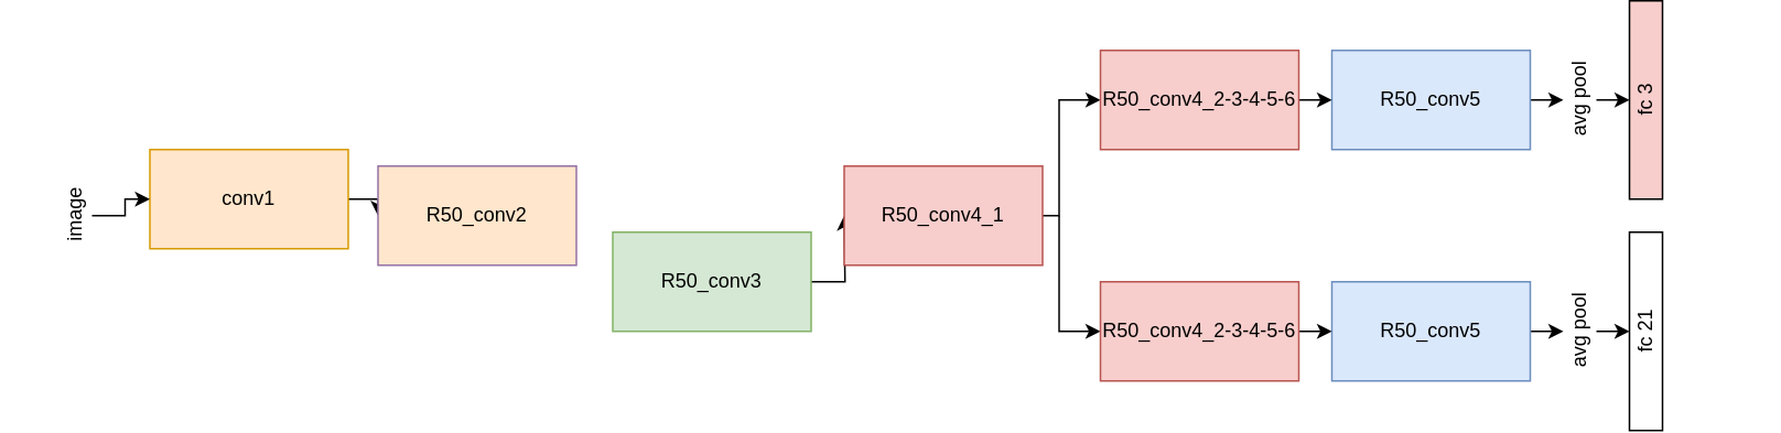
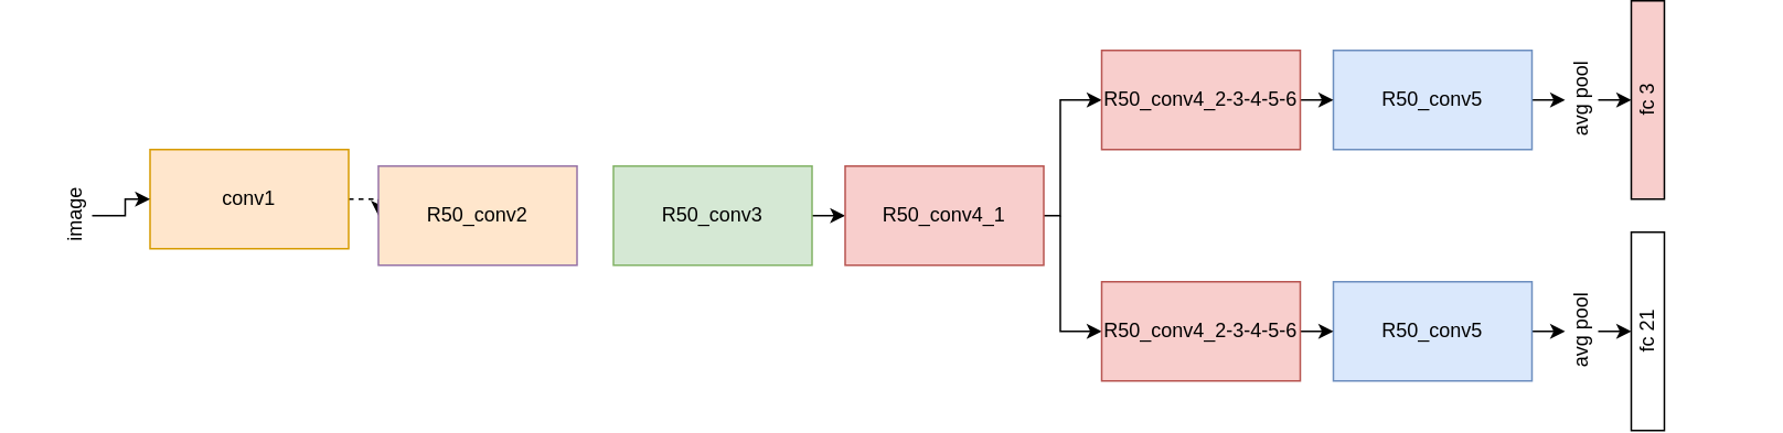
- <mxCell id="2" style="edgeStyle=orthogonalEdgeStyle;rounded=0;orthogonalLoop=1;jettySize=auto;html=1;exitX=1;exitY=0.5;exitDx=0;exitDy=0;entryX=0;entryY=0.5;entryDx=0;entryDy=0;" edge="1" parent="1" source="3" target="4"><mxGeometry relative="1" as="geometry" /></mxCell>
+ <mxCell id="2" style="edgeStyle=orthogonalEdgeStyle;rounded=0;orthogonalLoop=1;jettySize=auto;html=1;exitX=1;exitY=0.5;exitDx=0;exitDy=0;entryX=0;entryY=0.5;entryDx=0;entryDy=0;dashed=1;" edge="1" parent="1" source="3" target="4"><mxGeometry relative="1" as="geometry" /></mxCell>
- <mxCell id="6" value="R50_conv3" style="rounded=0;whiteSpace=wrap;html=1;fillColor=#d5e8d4;strokeColor=#82b366;" vertex="1" parent="1"><mxGeometry x="370" y="130" width="120" height="60" as="geometry" /></mxCell>
+ <mxCell id="6" value="R50_conv3" style="rounded=0;whiteSpace=wrap;html=1;fillColor=#d5e8d4;strokeColor=#82b366;" vertex="1" parent="1"><mxGeometry x="370" y="90" width="120" height="60" as="geometry" /></mxCell>
